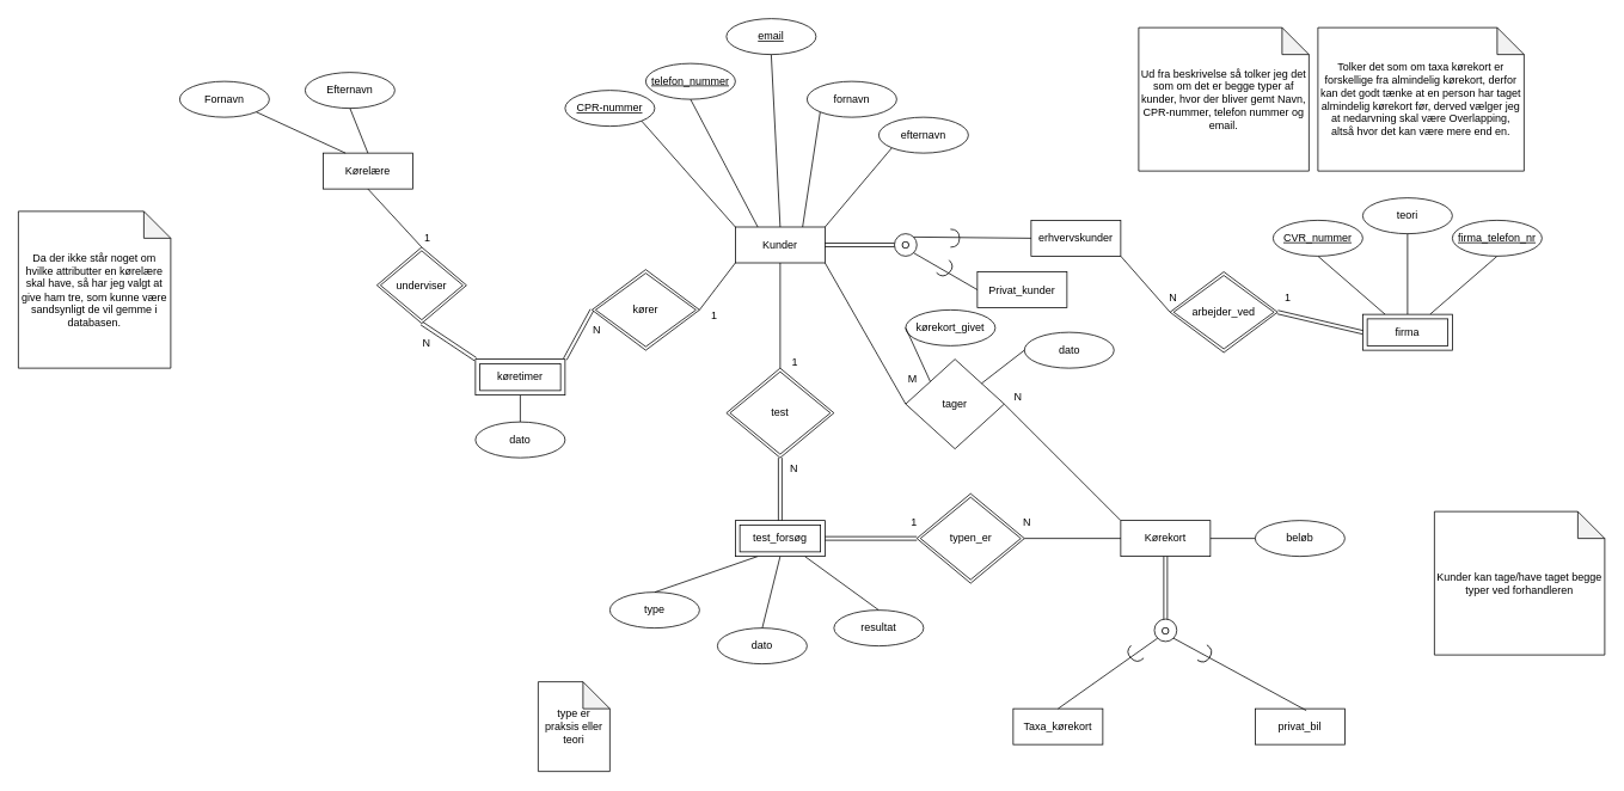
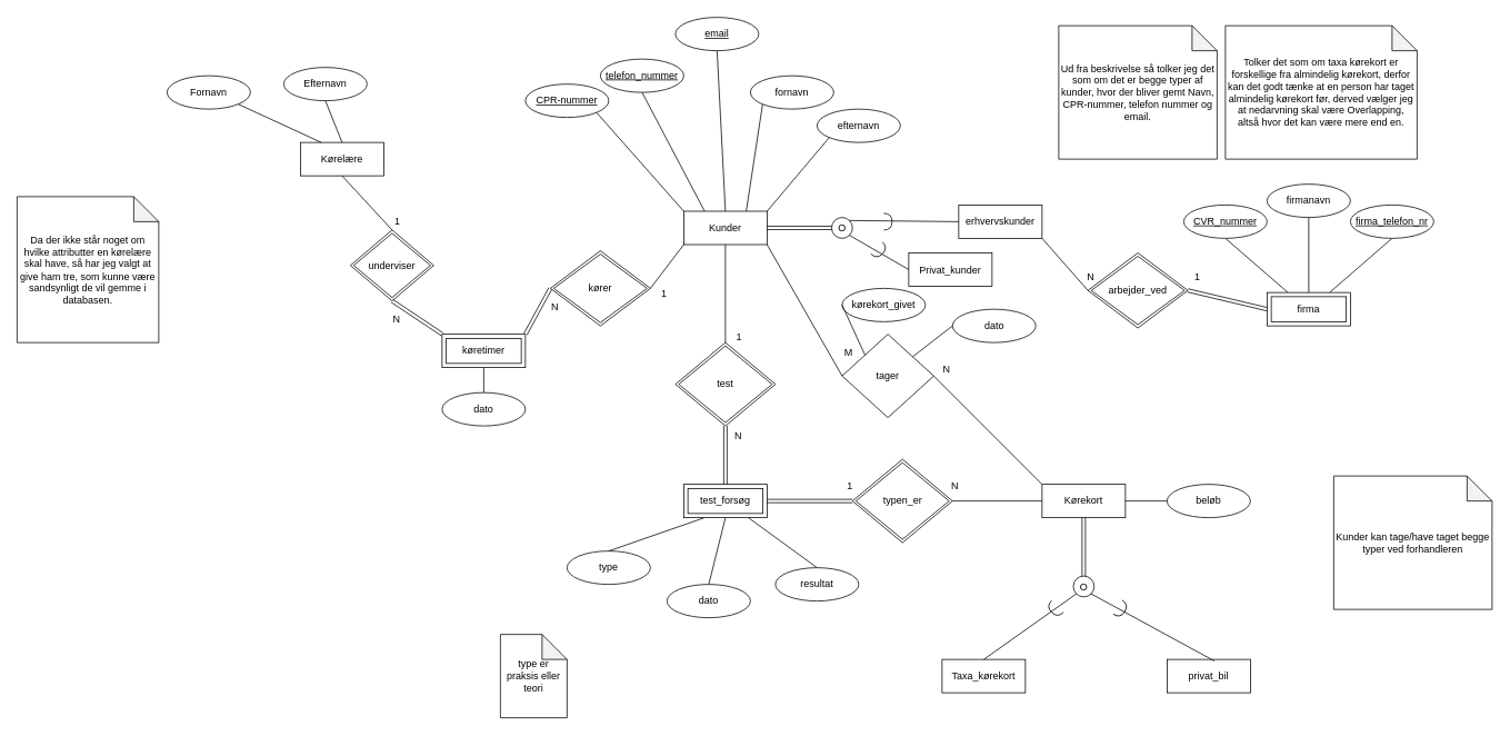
- <mxCell id="26" value="teori" style="ellipse;whiteSpace=wrap;html=1;align=center;" vertex="1" parent="1"><mxGeometry x="1520" y="220" width="100" height="40" as="geometry" /></mxCell>
+ <mxCell id="26" value="firmanavn" style="ellipse;whiteSpace=wrap;html=1;align=center;" vertex="1" parent="1"><mxGeometry x="1520" y="220" width="100" height="40" as="geometry" /></mxCell>
